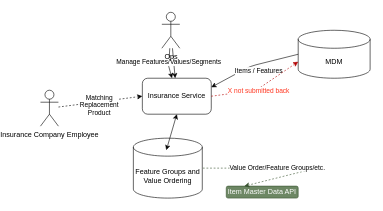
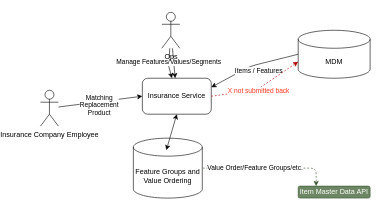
- <mxCell id="8" value="" style="endArrow=classic;html=1;entryX=0;entryY=0.5;entryDx=0;entryDy=0;dashed=1;" edge="1" parent="1" source="7" target="2"><mxGeometry width="50" height="50" relative="1" as="geometry"><mxPoint x="80" y="160" as="sourcePoint" /><mxPoint x="60" y="180" as="targetPoint" /></mxGeometry></mxCell>
+ <mxCell id="8" value="" style="endArrow=classic;html=1;entryX=0;entryY=0.5;entryDx=0;entryDy=0;" edge="1" parent="1" source="7" target="2"><mxGeometry width="50" height="50" relative="1" as="geometry"><mxPoint x="80" y="160" as="sourcePoint" /><mxPoint x="60" y="180" as="targetPoint" /></mxGeometry></mxCell>
- <mxCell id="15" value="Item Master Data API" style="rounded=1;whiteSpace=wrap;html=1;fillColor=#6d8764;strokeColor=#3A5431;fontColor=#ffffff;" vertex="1" parent="1"><mxGeometry x="330" y="310" width="120" height="20" as="geometry" /></mxCell>
+ <mxCell id="15" value="Item Master Data API" style="rounded=1;whiteSpace=wrap;html=1;fillColor=#6d8764;strokeColor=#3A5431;fontColor=#ffffff;" vertex="1" parent="1"><mxGeometry x="450" y="310" width="120" height="20" as="geometry" /></mxCell>
